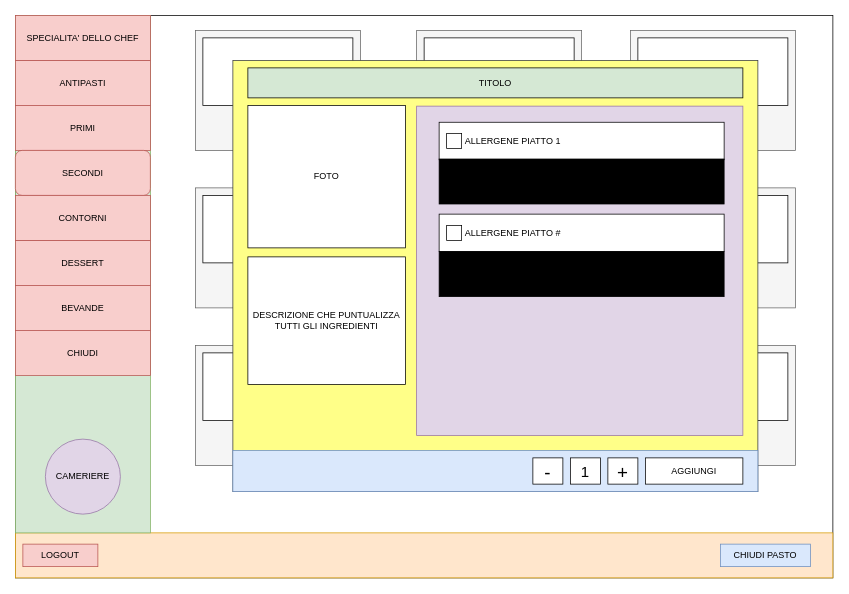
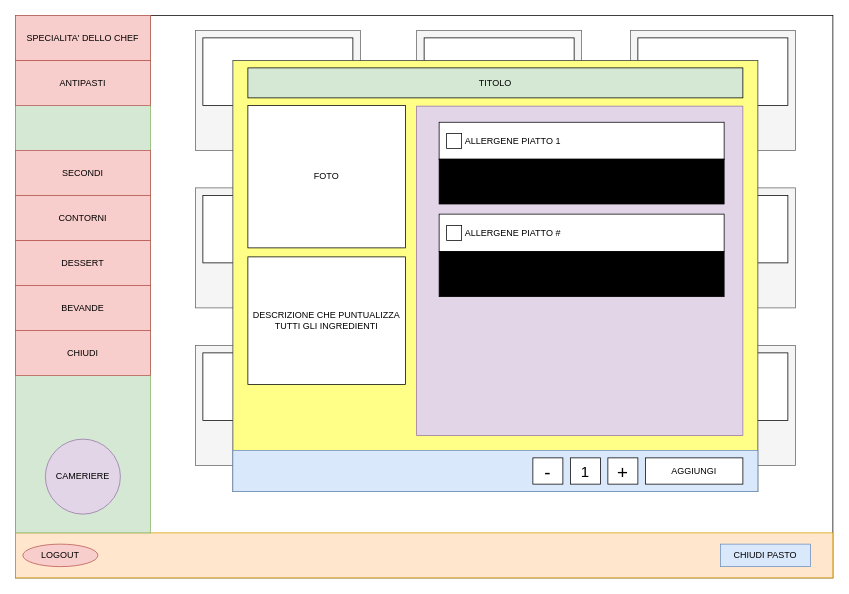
- <mxCell id="7" value="PRIMI" style="rounded=0;whiteSpace=wrap;html=1;fillColor=#f8cecc;strokeColor=#b85450;" parent="1" vertex="1"><mxGeometry x="20" y="140" width="180" height="60" as="geometry" /></mxCell>
- <mxCell id="9" value="SECONDI" style="whiteSpace=wrap;html=1;fillColor=#f8cecc;strokeColor=#b85450;rounded=1;" parent="1" vertex="1"><mxGeometry x="20" y="200" width="180" height="60" as="geometry" /></mxCell>
+ <mxCell id="9" value="SECONDI" style="rounded=0;whiteSpace=wrap;html=1;fillColor=#f8cecc;strokeColor=#b85450;" parent="1" vertex="1"><mxGeometry x="20" y="200" width="180" height="60" as="geometry" /></mxCell>
- <mxCell id="50" value="LOGOUT" style="rounded=0;whiteSpace=wrap;html=1;fillColor=#f8cecc;strokeColor=#b85450;" vertex="1" parent="1"><mxGeometry x="30" y="725" width="100" height="30" as="geometry" /></mxCell>
+ <mxCell id="50" value="LOGOUT" style="ellipse;whiteSpace=wrap;html=1;fillColor=#f8cecc;strokeColor=#b85450;" vertex="1" parent="1"><mxGeometry x="30" y="725" width="100" height="30" as="geometry" /></mxCell>
